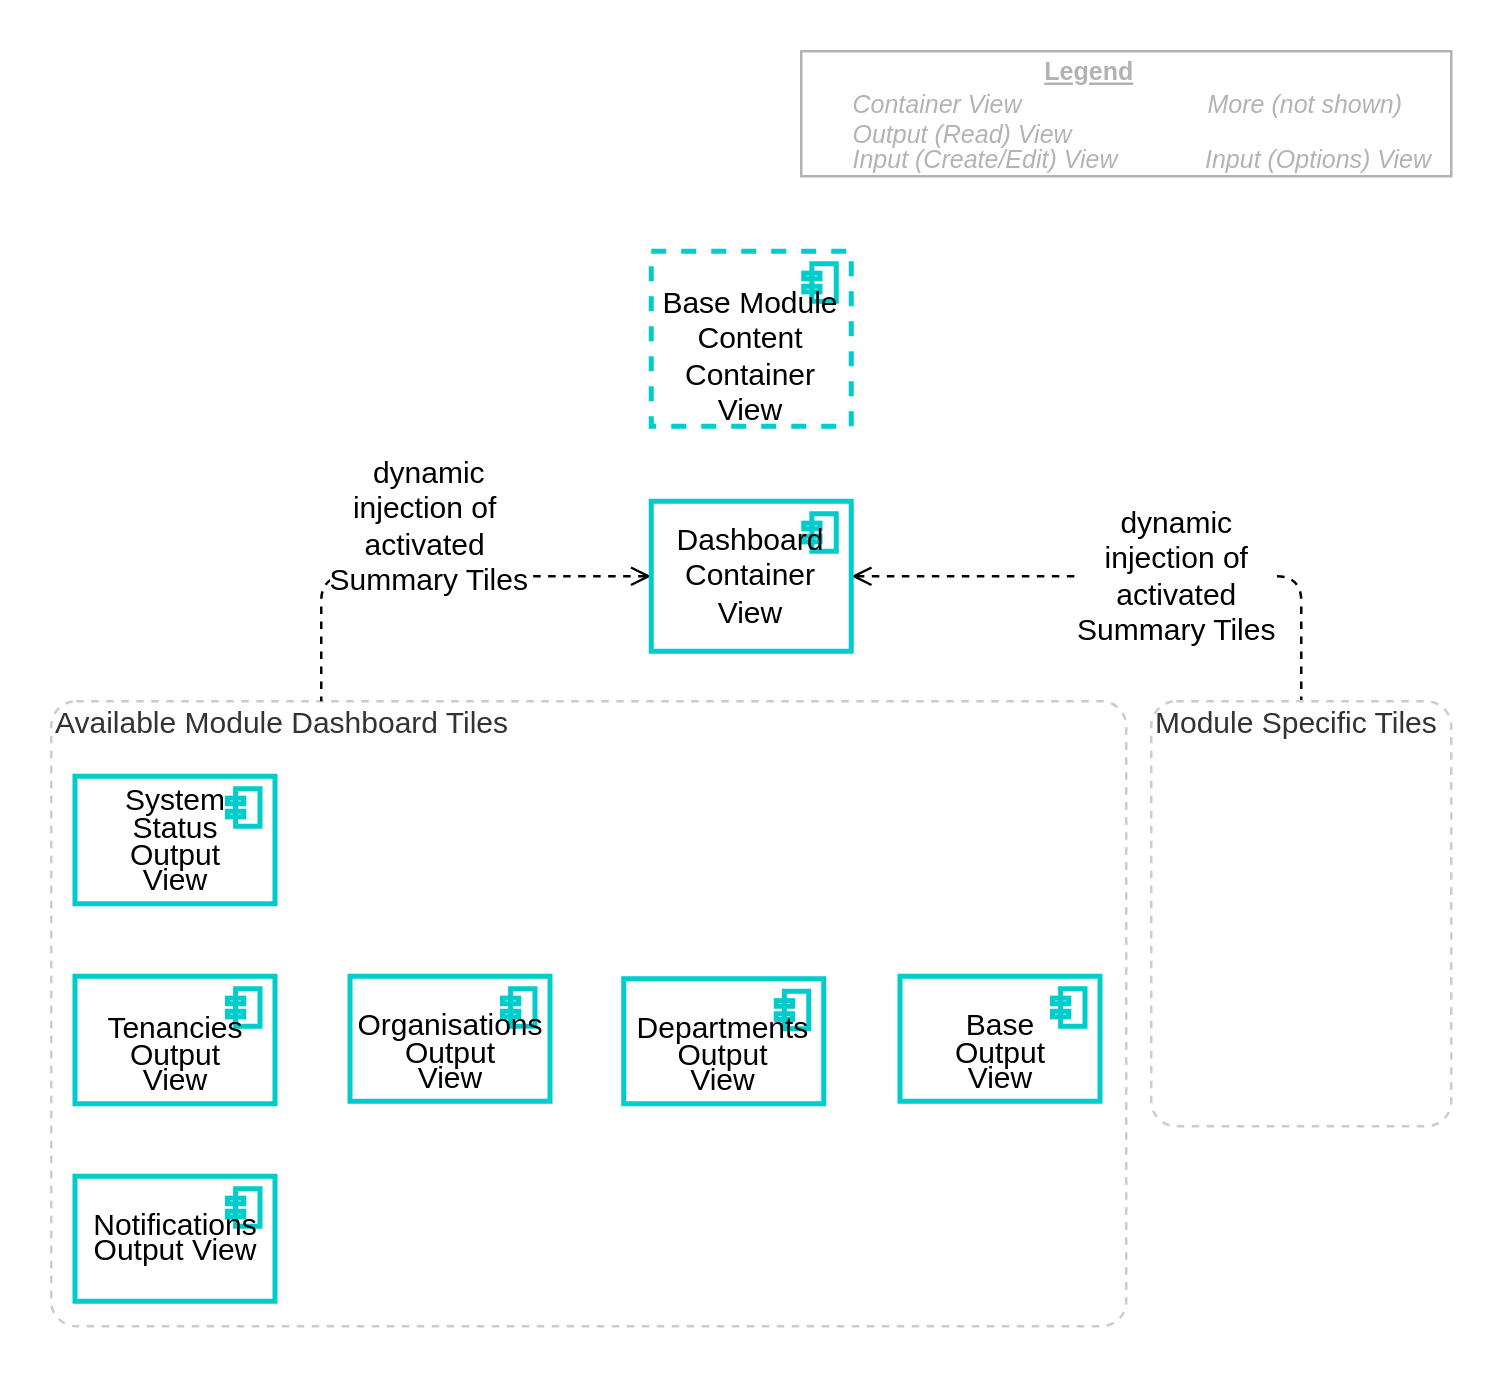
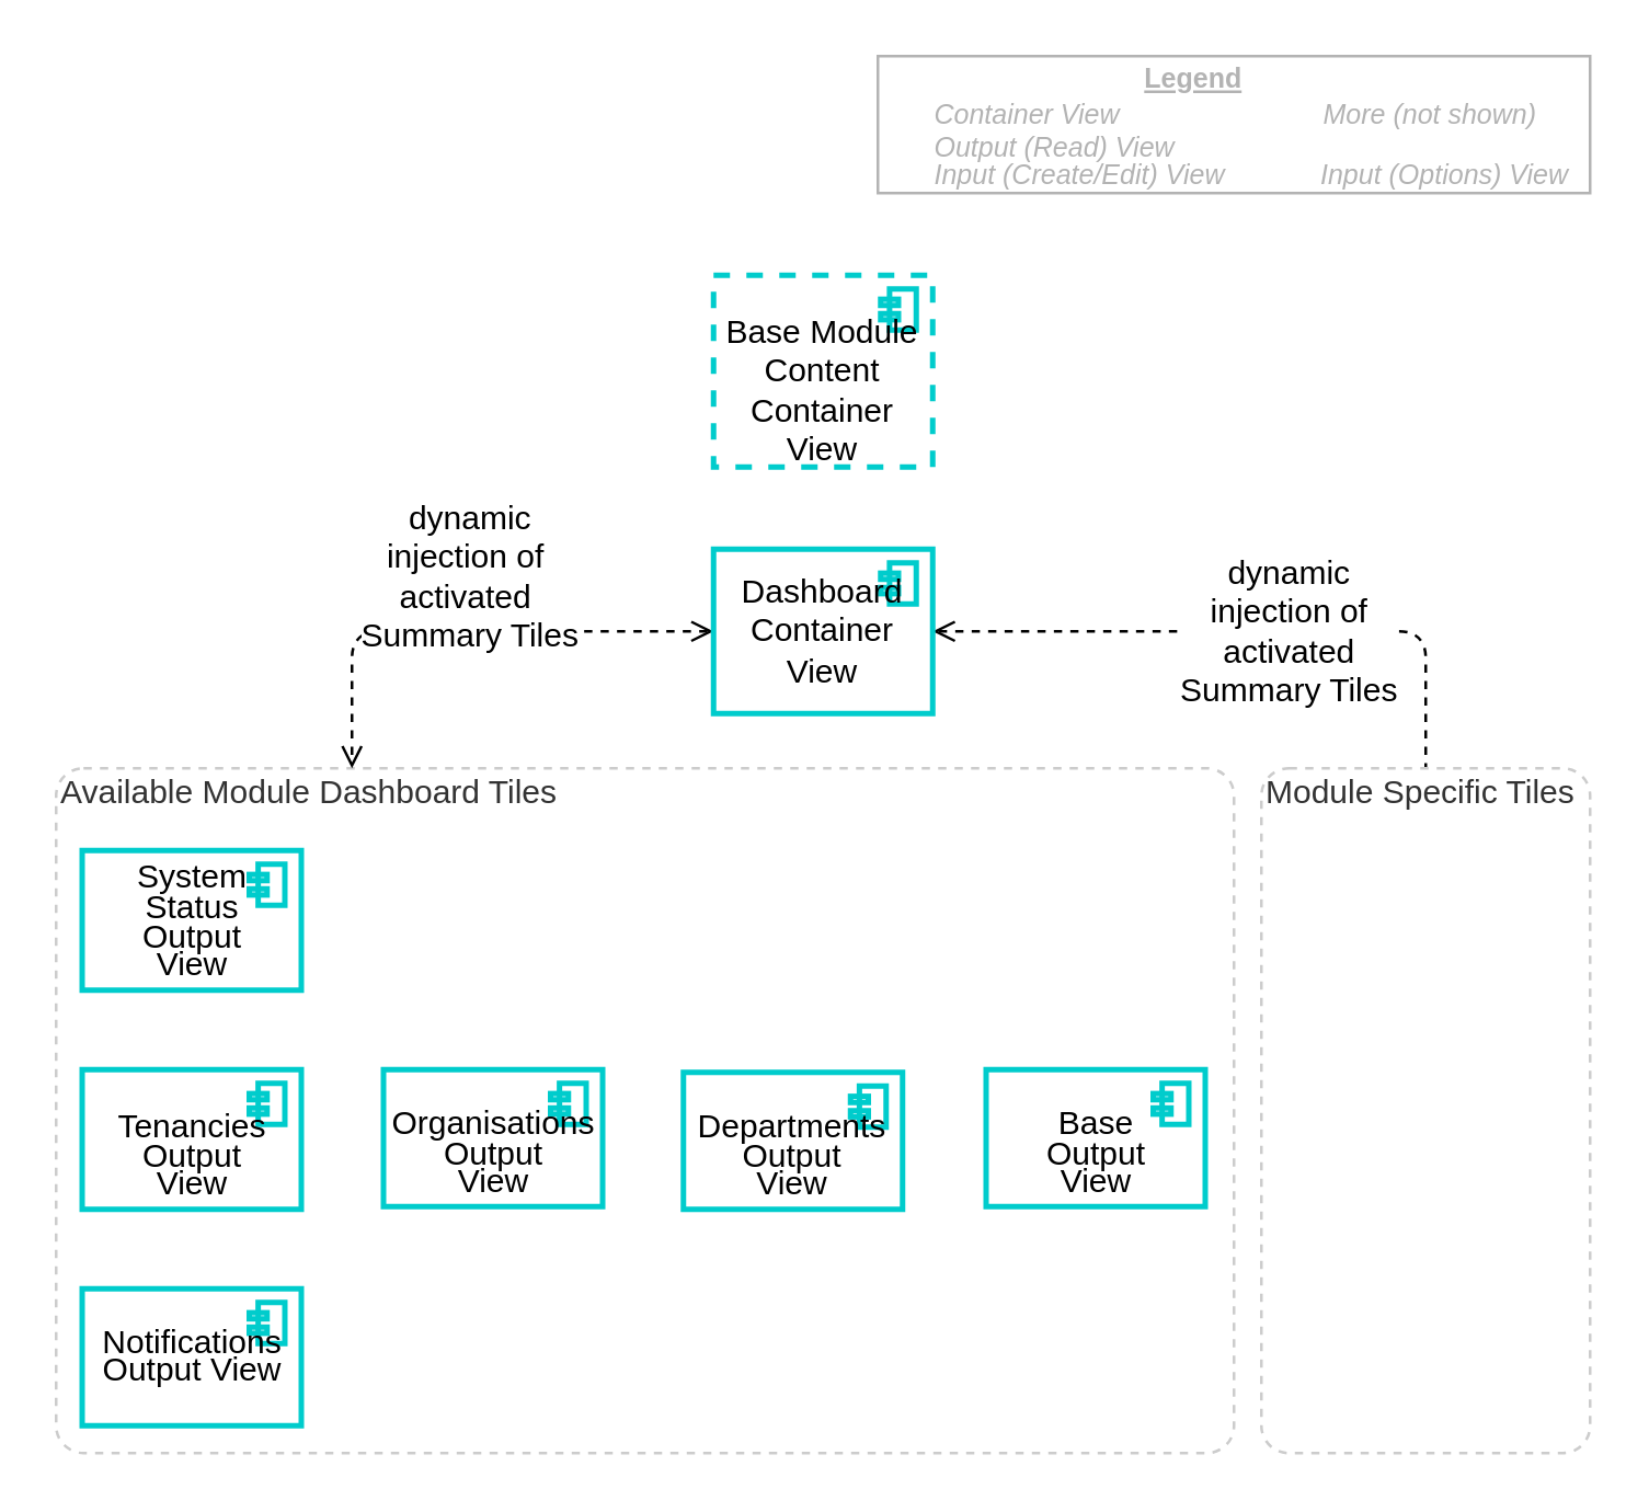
- <mxCell id="17" value="dynamic&lt;br&gt;injection of&amp;nbsp;&lt;br&gt;activated&amp;nbsp;&lt;br&gt;Summary Tiles" style="edgeStyle=elbowEdgeStyle;rounded=1;orthogonalLoop=1;jettySize=auto;html=1;entryX=0.25;entryY=0;entryDx=0;entryDy=0;dashed=1;endArrow=none;endFill=0;fontSize=12;startArrow=open;startFill=0;" edge="1" parent="1" source="20" target="2"><mxGeometry x="0.089" y="-10" relative="1" as="geometry"><Array as="points"><mxPoint x="128" y="290" /></Array><mxPoint x="10" y="-10" as="offset" /></mxGeometry></mxCell>
+ <mxCell id="17" value="dynamic&lt;br&gt;injection of&amp;nbsp;&lt;br&gt;activated&amp;nbsp;&lt;br&gt;Summary Tiles" style="edgeStyle=elbowEdgeStyle;rounded=1;orthogonalLoop=1;jettySize=auto;html=1;entryX=0.25;entryY=0;entryDx=0;entryDy=0;dashed=1;endArrow=open;endFill=0;fontSize=12;startArrow=open;startFill=0;" edge="1" parent="1" source="20" target="2"><mxGeometry x="0.089" y="-10" relative="1" as="geometry"><Array as="points"><mxPoint x="128" y="290" /></Array><mxPoint x="10" y="-10" as="offset" /></mxGeometry></mxCell>
- <mxCell id="22" value="Module Specific Tiles" style="rounded=1;whiteSpace=wrap;html=1;shadow=0;glass=0;comic=0;strokeColor=#CCCCCC;fillColor=none;fontSize=12;align=left;fontColor=#333333;recursiveResize=0;container=1;collapsible=0;dashed=1;verticalAlign=top;spacing=2;spacingTop=-5;absoluteArcSize=1;" vertex="1" parent="1"><mxGeometry x="460" y="280" width="120" height="170" as="geometry" /></mxCell>
+ <mxCell id="22" value="Module Specific Tiles" style="rounded=1;whiteSpace=wrap;html=1;shadow=0;glass=0;comic=0;strokeColor=#CCCCCC;fillColor=none;fontSize=12;align=left;fontColor=#333333;recursiveResize=0;container=1;collapsible=0;dashed=1;verticalAlign=top;spacing=2;spacingTop=-5;absoluteArcSize=1;" vertex="1" parent="1"><mxGeometry x="460" y="280" width="120" height="250" as="geometry" /></mxCell>
